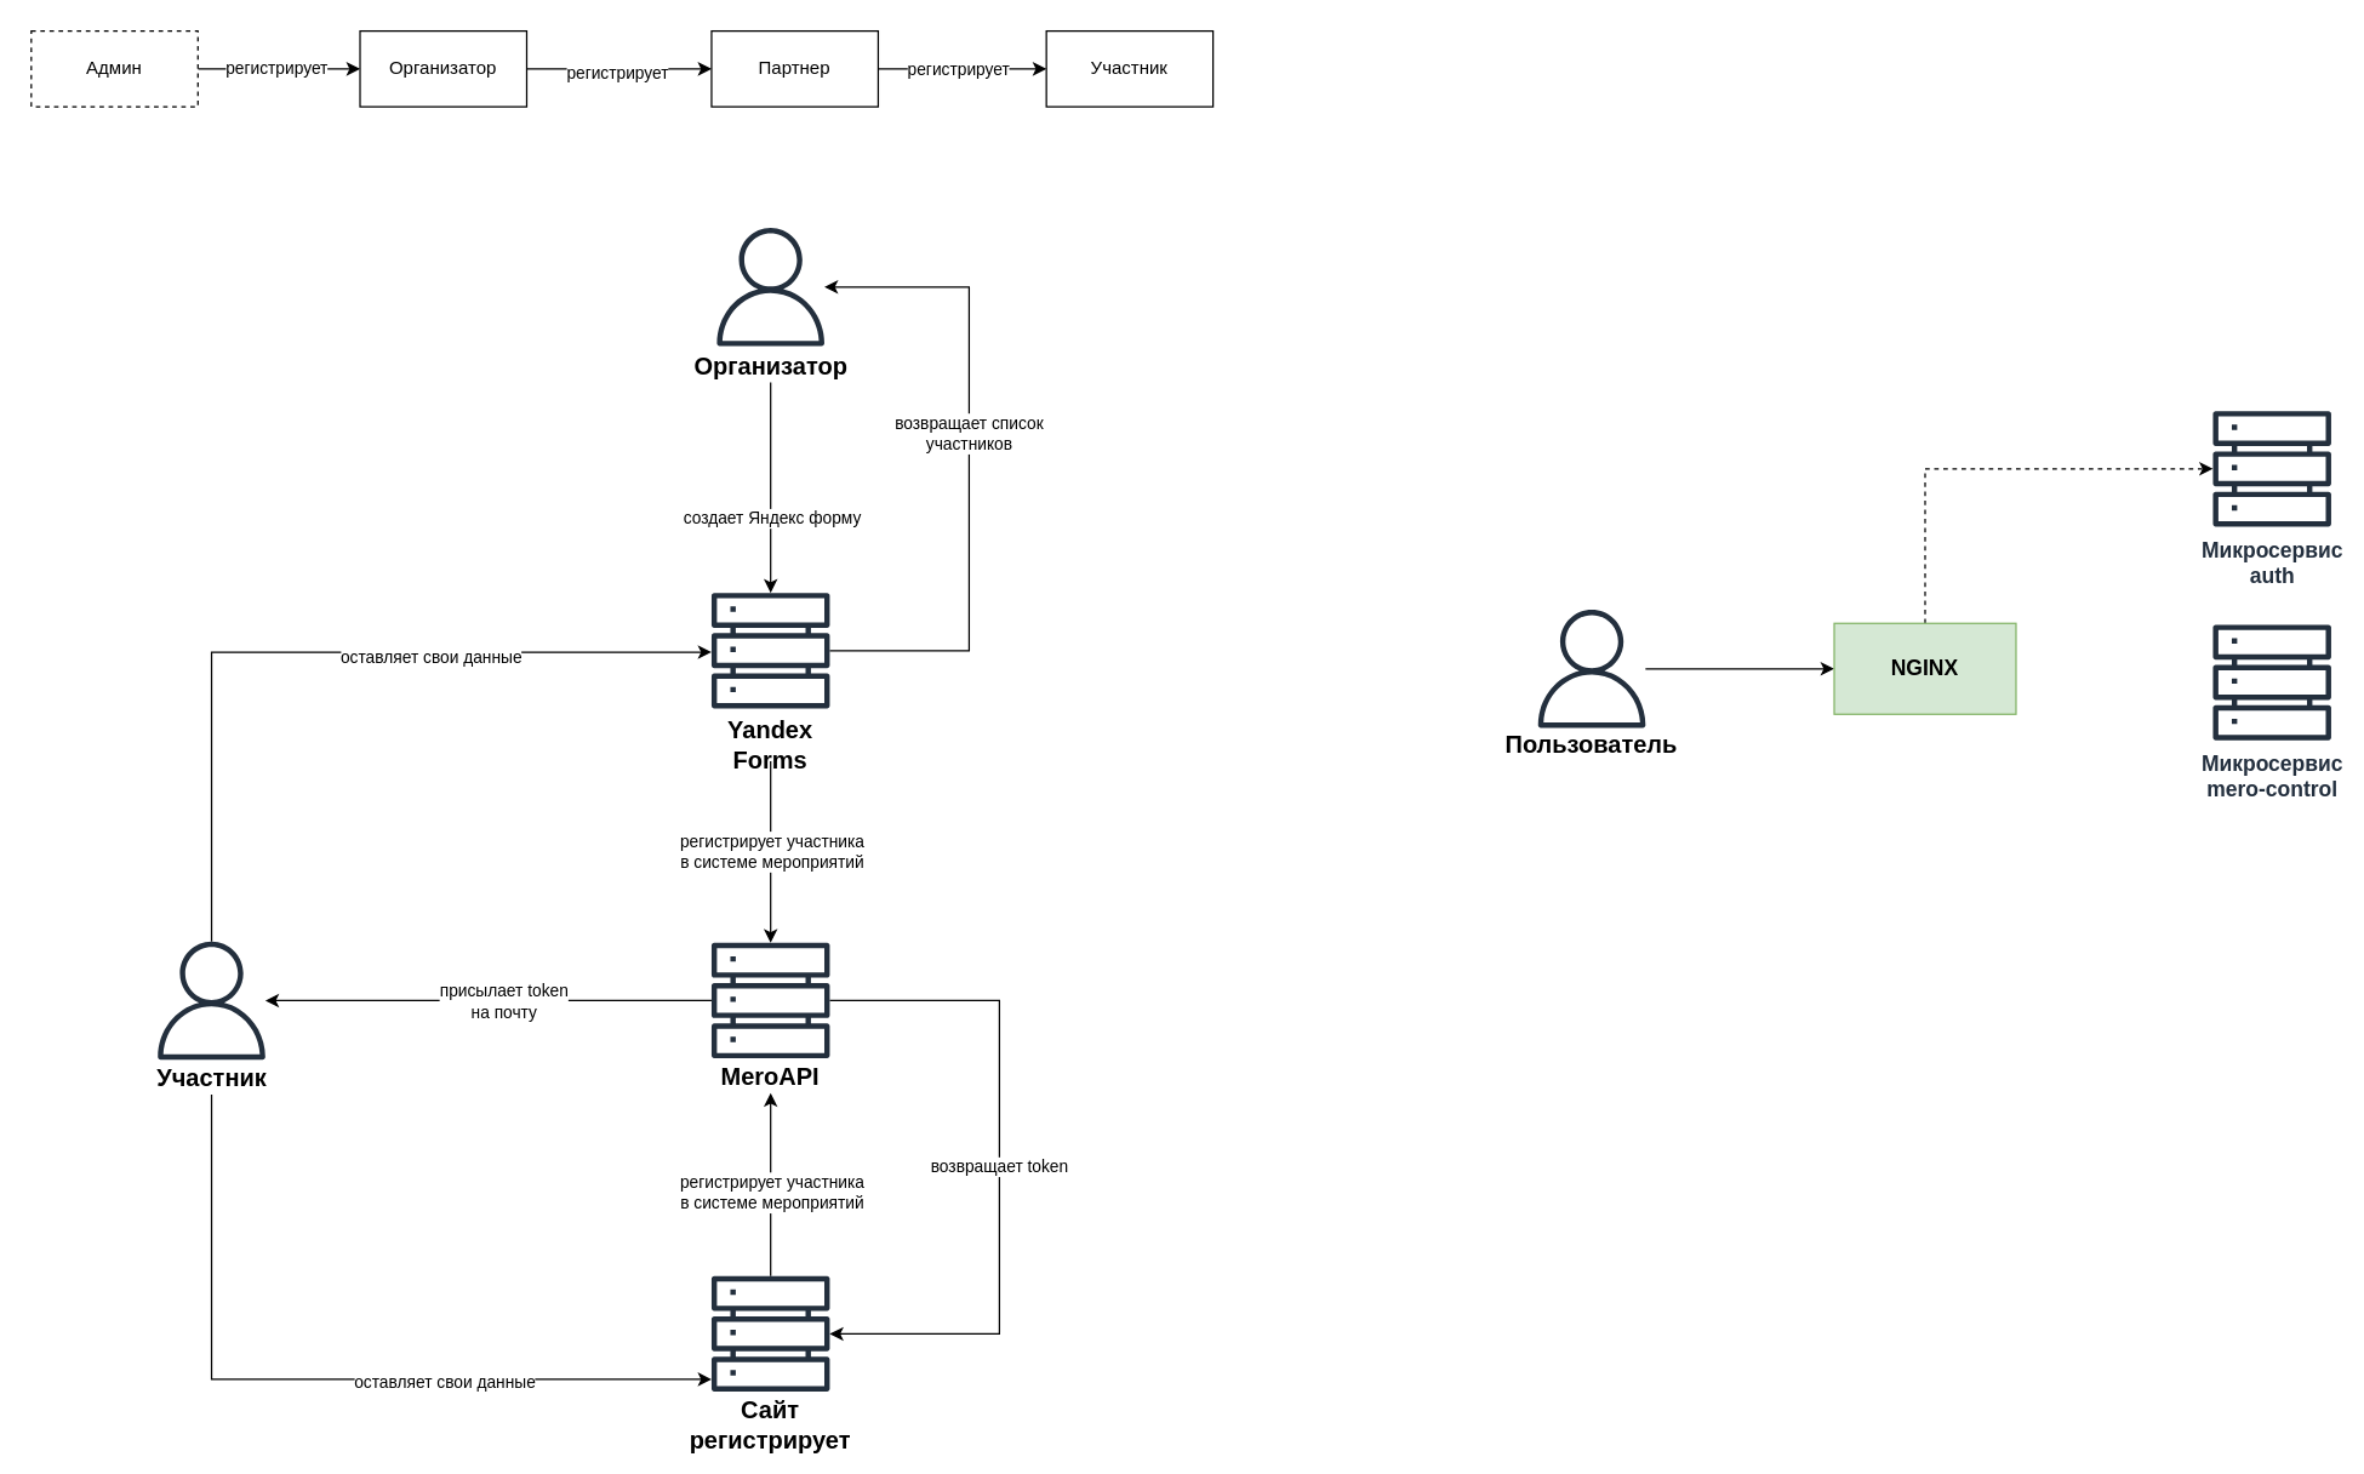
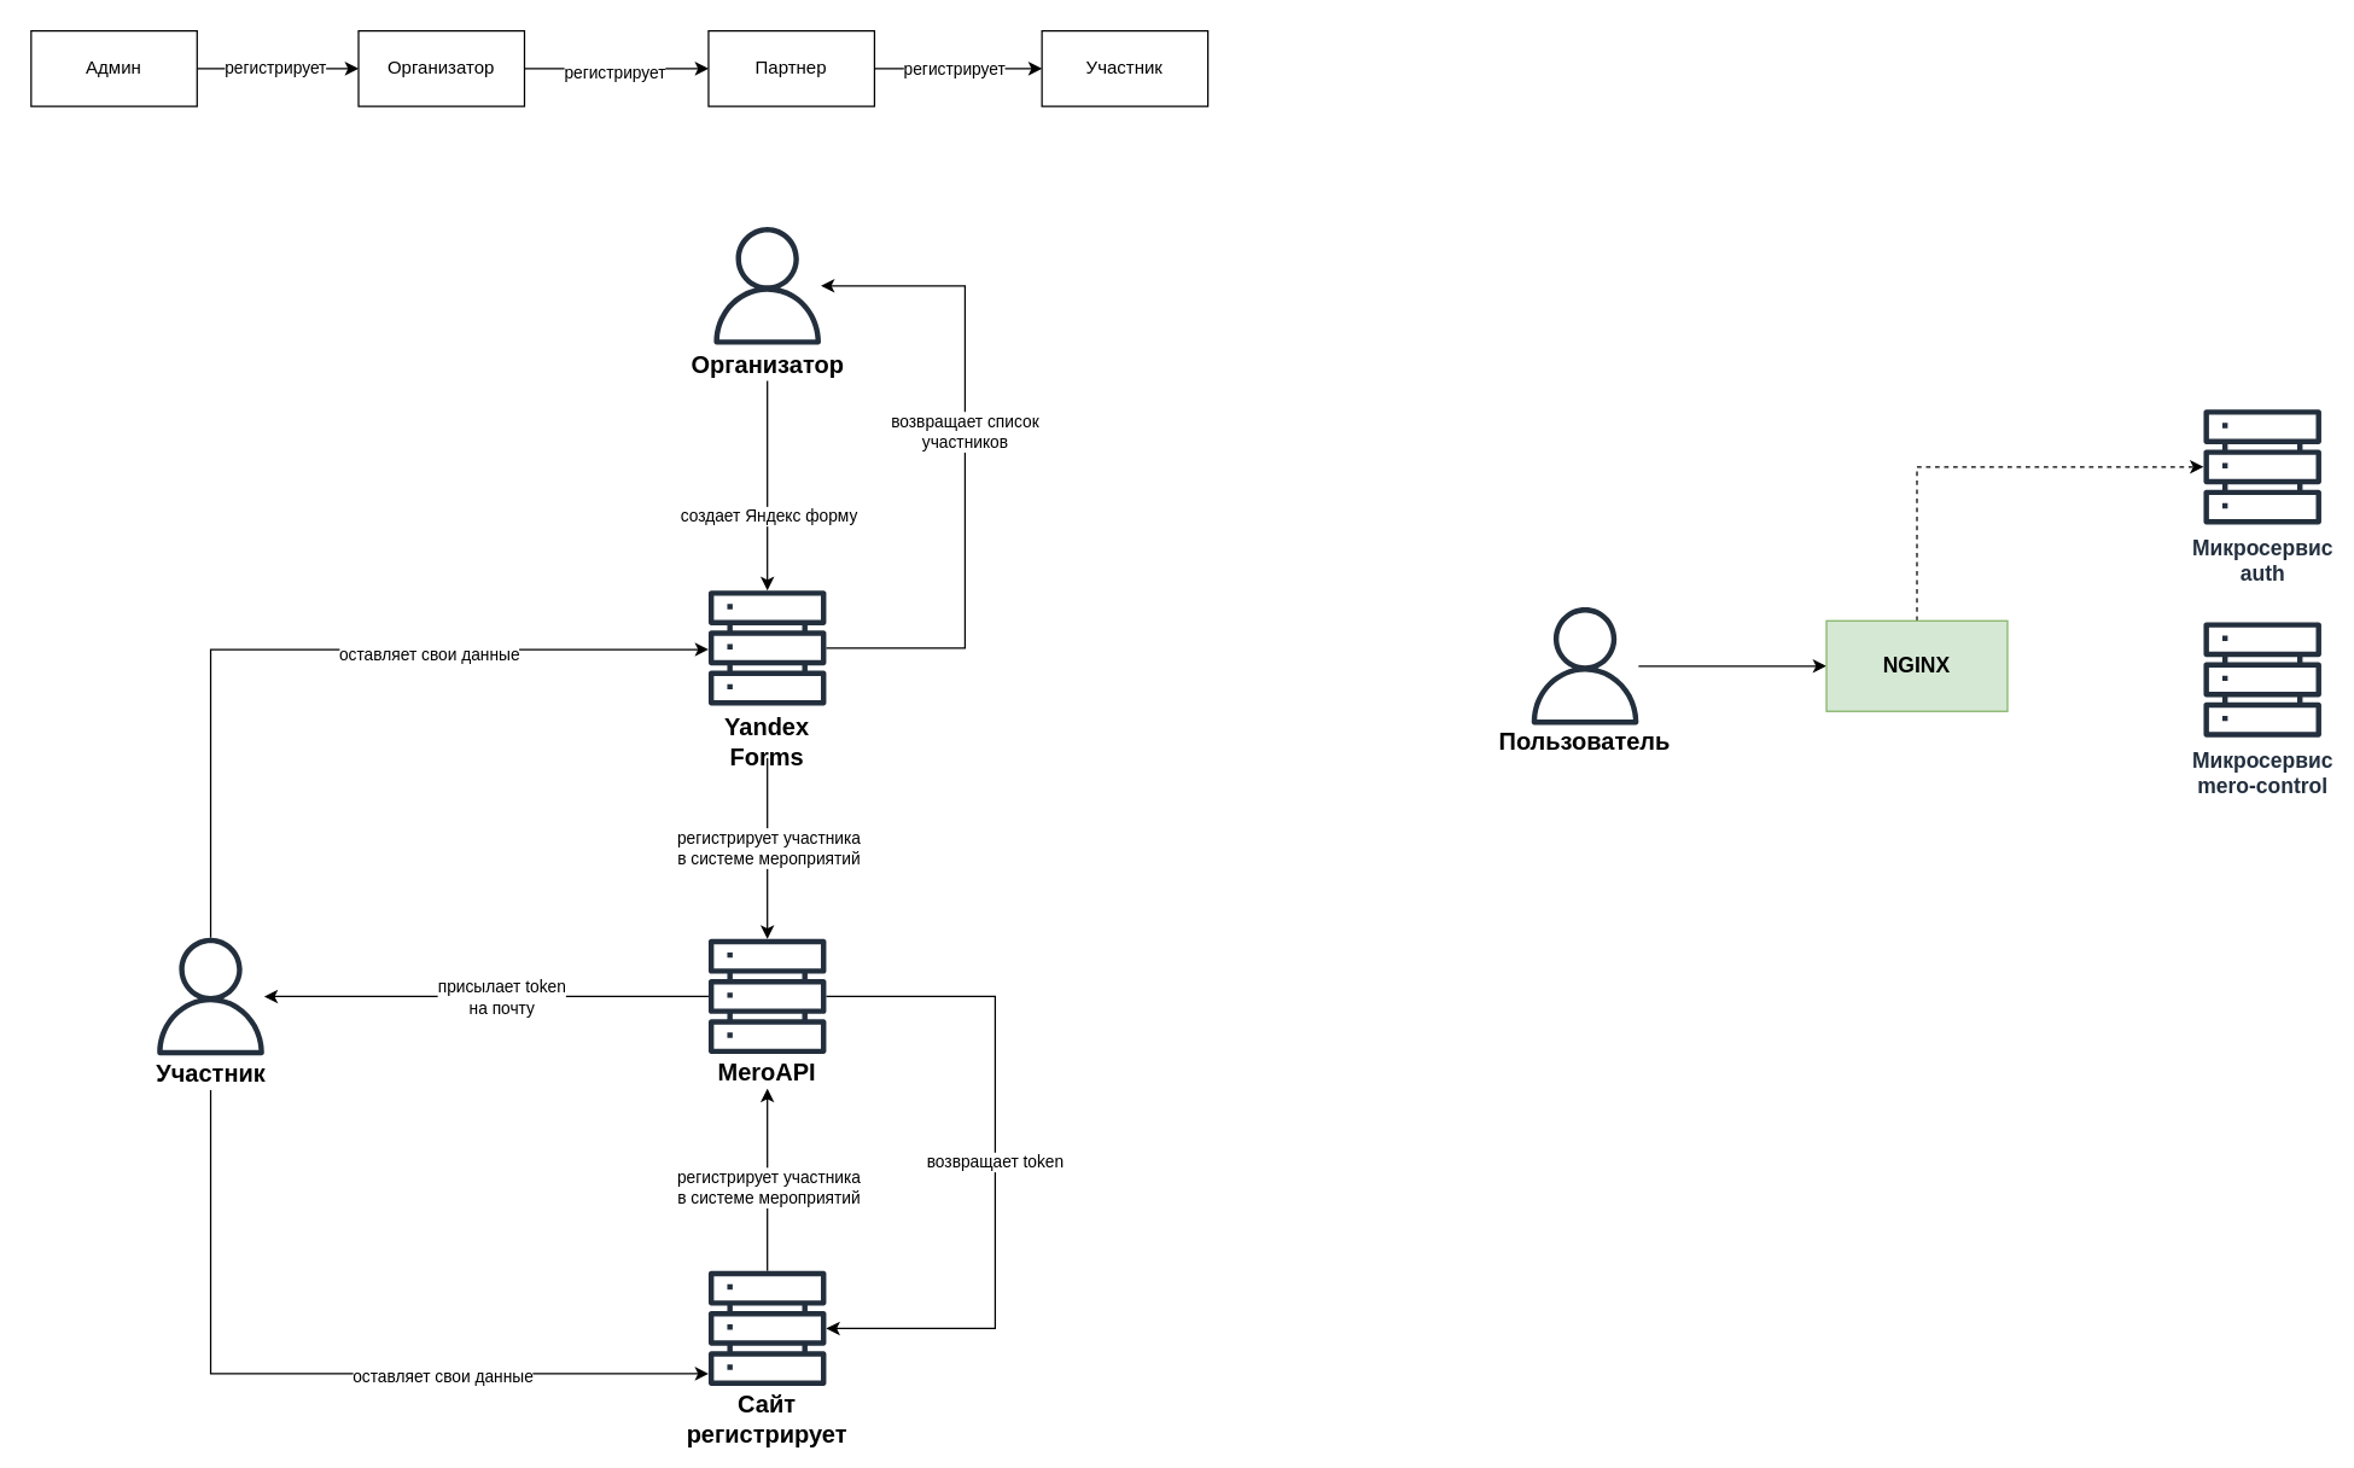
- <mxCell id="4" value="Админ" style="html=1;whiteSpace=wrap;dashed=1;" vertex="1" parent="1"><mxGeometry x="20" y="20" width="110" height="50" as="geometry" /></mxCell>
+ <mxCell id="4" value="Админ" style="html=1;whiteSpace=wrap;" vertex="1" parent="1"><mxGeometry x="20" y="20" width="110" height="50" as="geometry" /></mxCell>
